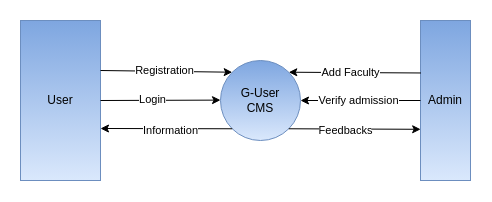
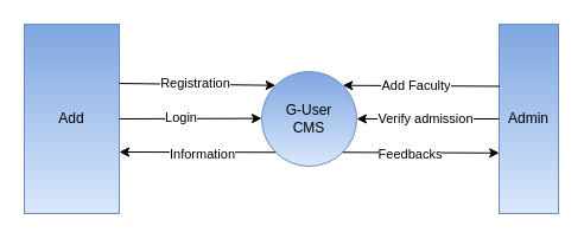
- <mxCell id="2" value="User" style="html=1;dashed=0;whiteSpace=wrap;fillColor=#dae8fc;gradientColor=#7ea6e0;strokeColor=#6c8ebf;gradientDirection=north;" vertex="1" parent="1"><mxGeometry x="20" y="20" width="80" height="160" as="geometry" /></mxCell>
+ <mxCell id="2" value="Add" style="html=1;dashed=0;whiteSpace=wrap;fillColor=#dae8fc;gradientColor=#7ea6e0;strokeColor=#6c8ebf;gradientDirection=north;" vertex="1" parent="1"><mxGeometry x="20" y="20" width="80" height="160" as="geometry" /></mxCell>
